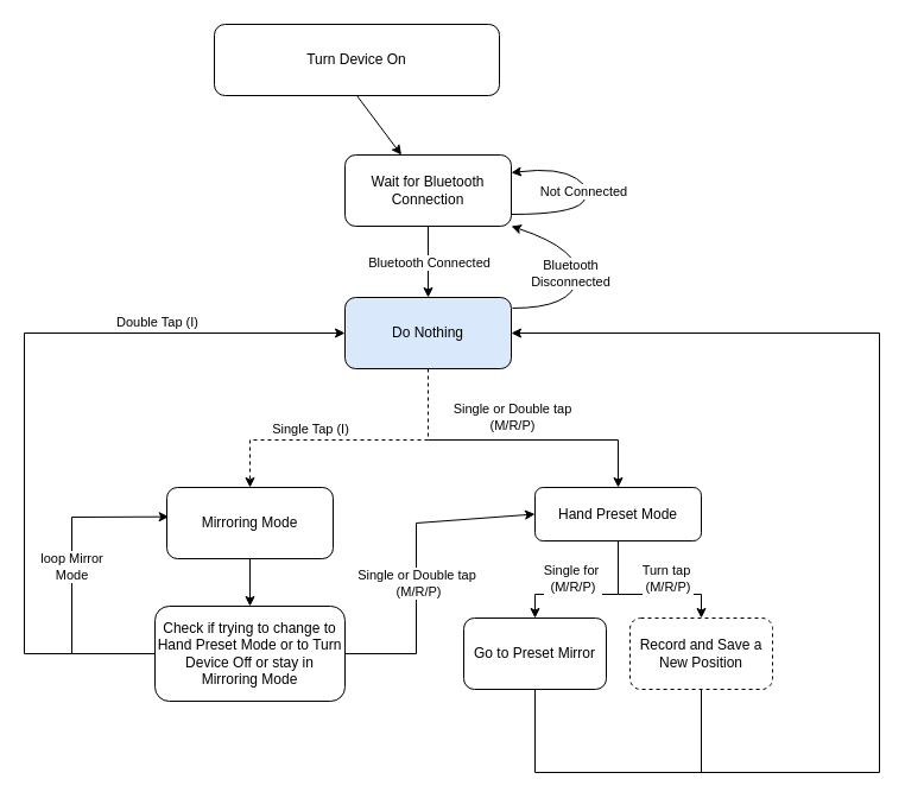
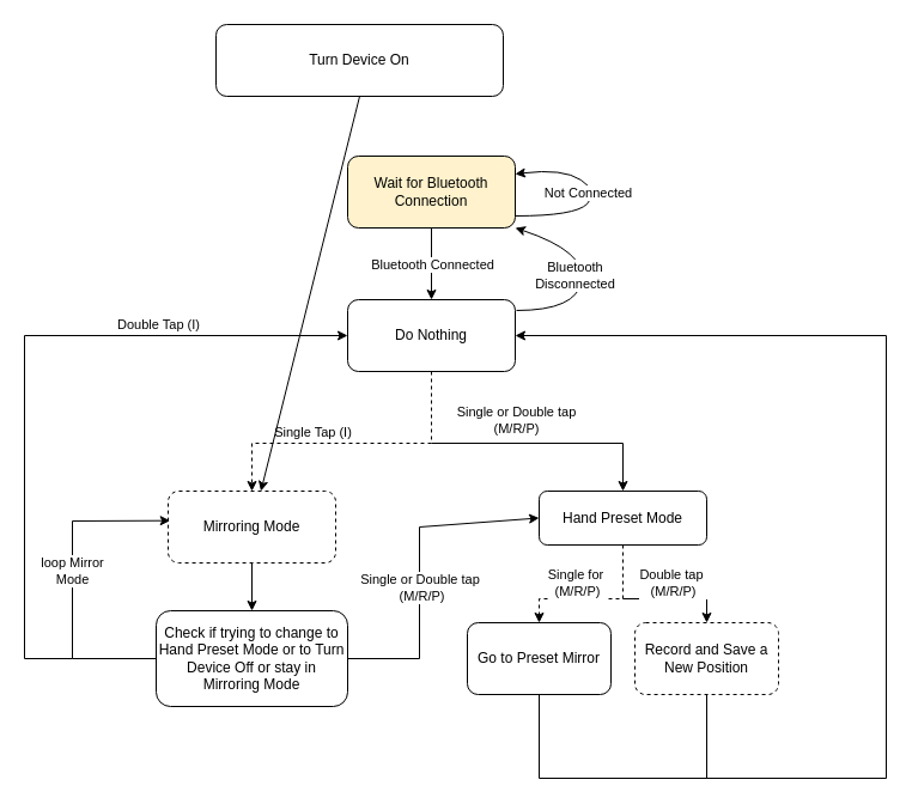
- <mxCell id="25" value="" style="endArrow=classic;html=1;rounded=0;exitX=0.5;exitY=1;exitDx=0;exitDy=0;" edge="1" parent="1" source="2" target="26"><mxGeometry width="50" height="50" relative="1" as="geometry"><mxPoint x="360" y="80" as="sourcePoint" /><mxPoint x="360" y="250" as="targetPoint" /></mxGeometry></mxCell>
+ <mxCell id="25" value="" style="endArrow=classic;html=1;rounded=0;exitX=0.5;exitY=1;exitDx=0;exitDy=0;" edge="1" parent="1" source="2" target="8"><mxGeometry width="50" height="50" relative="1" as="geometry"><mxPoint x="360" y="80" as="sourcePoint" /><mxPoint x="360" y="250" as="targetPoint" /></mxGeometry></mxCell>
- <mxCell id="26" value="Wait for Bluetooth Connection" style="rounded=1;whiteSpace=wrap;html=1;" vertex="1" parent="1"><mxGeometry x="290" y="130" width="140" height="60" as="geometry" /></mxCell>
+ <mxCell id="26" value="Wait for Bluetooth Connection" style="rounded=1;whiteSpace=wrap;html=1;fillColor=#fff2cc;" vertex="1" parent="1"><mxGeometry x="290" y="130" width="140" height="60" as="geometry" /></mxCell>
- <mxCell id="5" value="Do Nothing" style="rounded=1;whiteSpace=wrap;html=1;fillColor=#dae8fc;" parent="1" vertex="1"><mxGeometry x="290" y="250" width="140" height="60" as="geometry" /></mxCell>
+ <mxCell id="5" value="Do Nothing" style="rounded=1;whiteSpace=wrap;html=1;" parent="1" vertex="1"><mxGeometry x="290" y="250" width="140" height="60" as="geometry" /></mxCell>
- <mxCell id="8" value="Mirroring Mode" style="rounded=1;whiteSpace=wrap;html=1;" parent="1" vertex="1"><mxGeometry x="140" y="410" width="140" height="60" as="geometry" /></mxCell>
+ <mxCell id="8" value="Mirroring Mode" style="rounded=1;whiteSpace=wrap;html=1;dashed=1;" parent="1" vertex="1"><mxGeometry x="140" y="410" width="140" height="60" as="geometry" /></mxCell>
- <mxCell id="21" value="" style="endArrow=classic;html=1;rounded=0;exitX=0.5;exitY=1;exitDx=0;exitDy=0;entryX=0.5;entryY=0;entryDx=0;entryDy=0;" parent="1" source="9" target="20" edge="1"><mxGeometry width="50" height="50" relative="1" as="geometry"><mxPoint x="360" y="510" as="sourcePoint" /><mxPoint x="410" y="460" as="targetPoint" /><Array as="points"><mxPoint x="520" y="500" /><mxPoint x="450" y="500" /></Array></mxGeometry></mxCell>
+ <mxCell id="21" value="" style="endArrow=classic;html=1;rounded=0;exitX=0.5;exitY=1;exitDx=0;exitDy=0;entryX=0.5;entryY=0;entryDx=0;entryDy=0;dashed=1;" parent="1" source="9" target="20" edge="1"><mxGeometry width="50" height="50" relative="1" as="geometry"><mxPoint x="360" y="510" as="sourcePoint" /><mxPoint x="410" y="460" as="targetPoint" /><Array as="points"><mxPoint x="520" y="500" /><mxPoint x="450" y="500" /></Array></mxGeometry></mxCell>
- <mxCell id="33" value="Turn tap&amp;nbsp;&lt;br&gt;(M/R/P)" style="edgeLabel;html=1;align=center;verticalAlign=middle;resizable=0;points=[];" vertex="1" connectable="0" parent="1"><mxGeometry x="560" y="480" as="geometry"><mxPoint x="1" y="6" as="offset" /></mxGeometry></mxCell>
+ <mxCell id="33" value="Double tap&amp;nbsp;&lt;br&gt;(M/R/P)" style="edgeLabel;html=1;align=center;verticalAlign=middle;resizable=0;points=[];" vertex="1" connectable="0" parent="1"><mxGeometry x="560" y="480" as="geometry"><mxPoint x="1" y="6" as="offset" /></mxGeometry></mxCell>
